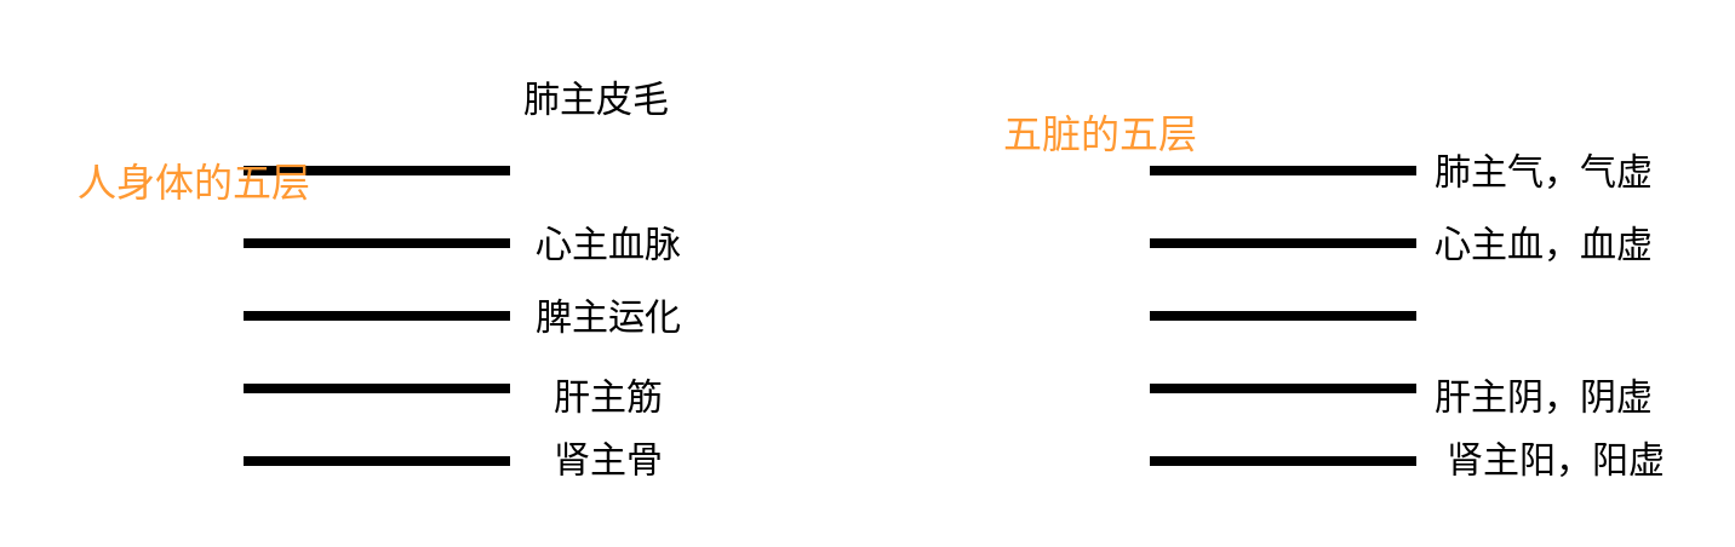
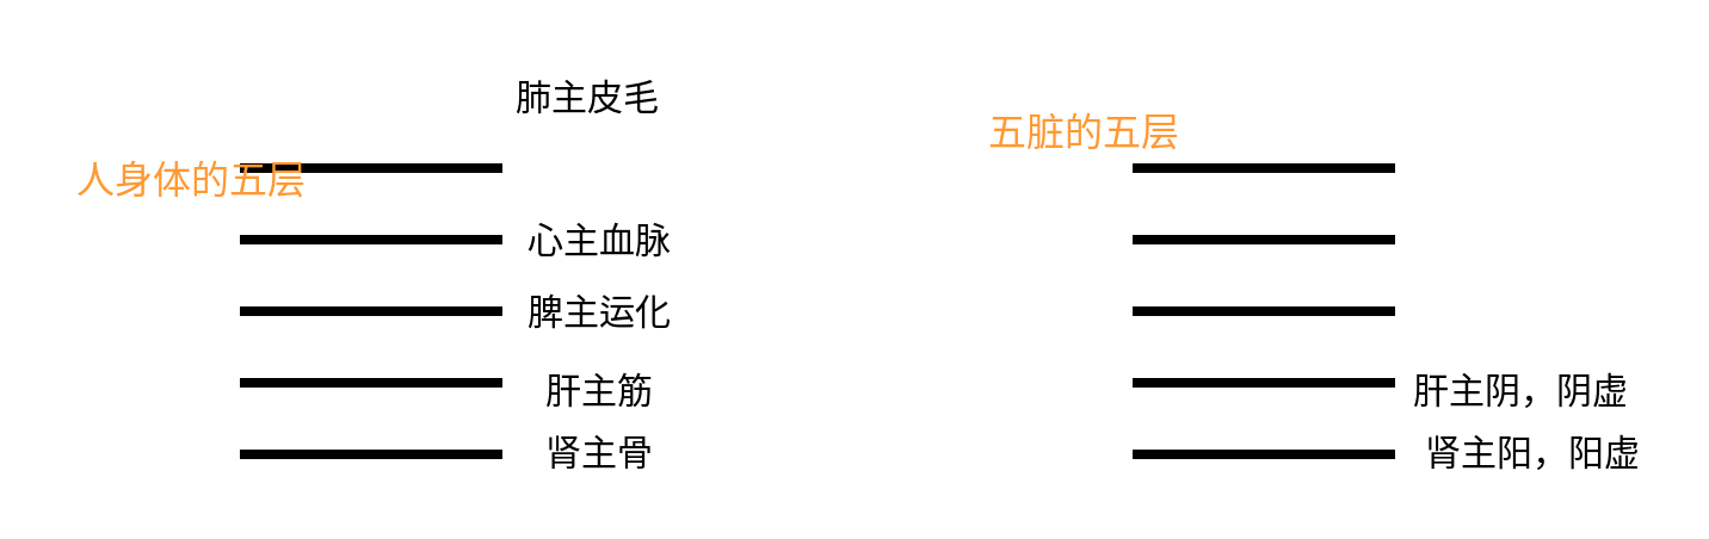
- <mxCell id="21" value="肺主气，气虚" style="text;html=1;align=center;verticalAlign=middle;whiteSpace=wrap;rounded=0;fontSize=15;" vertex="1" parent="14"><mxGeometry x="196" y="35" width="94" height="30" as="geometry" /></mxCell>
- <mxCell id="22" value="心主血，血虚" style="text;html=1;align=center;verticalAlign=middle;whiteSpace=wrap;rounded=0;fontSize=15;" vertex="1" parent="14"><mxGeometry x="196" y="65" width="94" height="30" as="geometry" /></mxCell>
